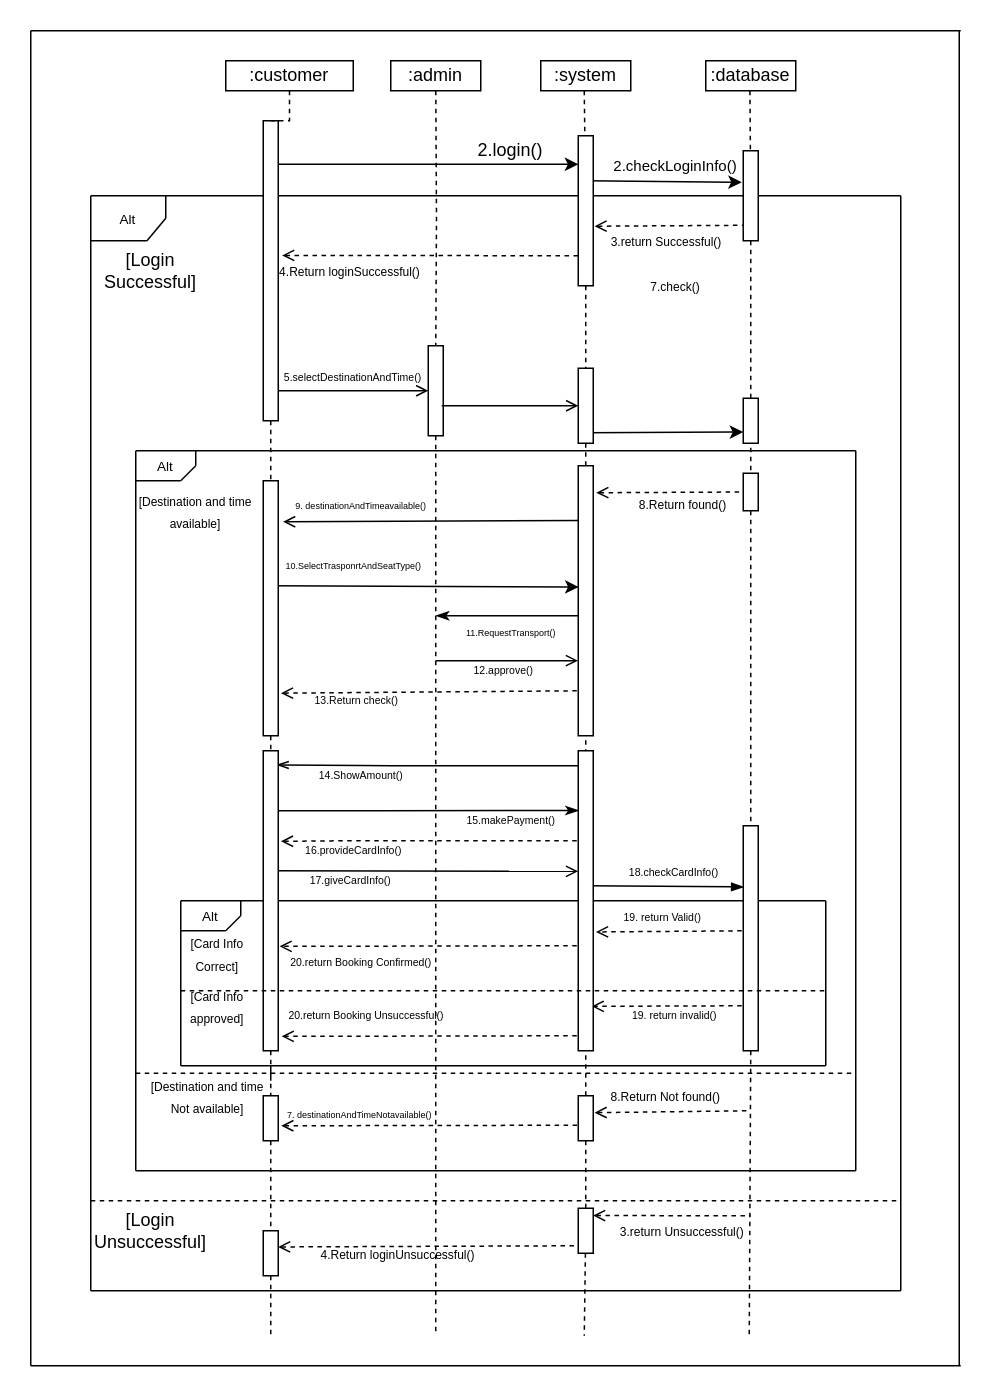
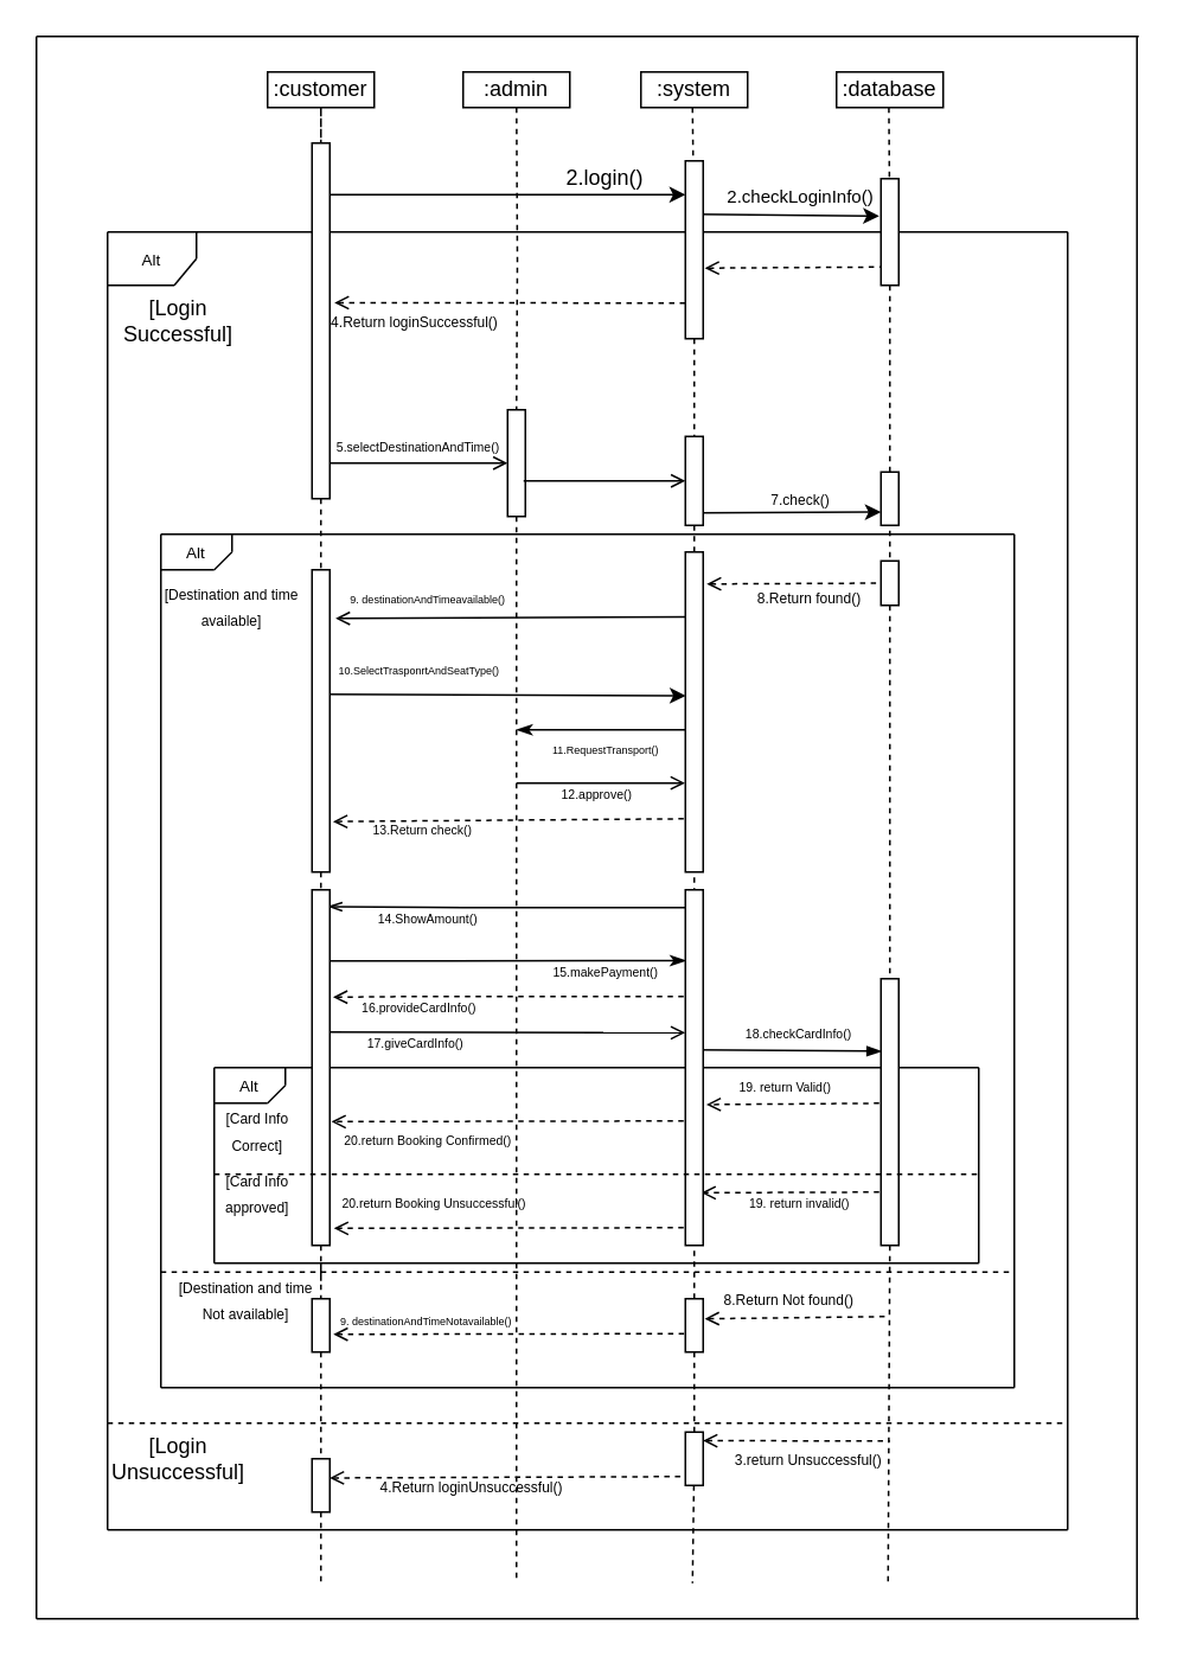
- <mxCell id="5" value=":customer" style="rounded=0;whiteSpace=wrap;html=1;" vertex="1" parent="1"><mxGeometry x="150" y="40" width="85" height="20" as="geometry" /></mxCell>
+ <mxCell id="5" value=":customer" style="rounded=0;whiteSpace=wrap;html=1;" vertex="1" parent="1"><mxGeometry x="150" y="40" width="60" height="20" as="geometry" /></mxCell>
- <mxCell id="19" value="&lt;font style=&quot;font-size: 8px&quot;&gt;3.return Successful()&lt;/font&gt;" style="text;html=1;strokeColor=none;fillColor=none;align=center;verticalAlign=middle;whiteSpace=wrap;rounded=0;" vertex="1" parent="1"><mxGeometry x="403.75" y="150" width="80" height="20" as="geometry" /></mxCell>
- <mxCell id="25" value="&lt;font style=&quot;font-size: 8px&quot;&gt;7.check()&lt;/font&gt;" style="text;html=1;strokeColor=none;fillColor=none;align=center;verticalAlign=middle;whiteSpace=wrap;rounded=0;" vertex="1" parent="1"><mxGeometry x="440" y="180" width="20" height="20" as="geometry" /></mxCell>
+ <mxCell id="25" value="&lt;font style=&quot;font-size: 8px&quot;&gt;7.check()&lt;/font&gt;" style="text;html=1;strokeColor=none;fillColor=none;align=center;verticalAlign=middle;whiteSpace=wrap;rounded=0;" vertex="1" parent="1"><mxGeometry x="440" y="270" width="20" height="20" as="geometry" /></mxCell>
- <mxCell id="86" value="&lt;span style=&quot;font-size: 6px&quot;&gt;7. destinationAndTimeNotavailable()&lt;/span&gt;" style="text;html=1;strokeColor=none;fillColor=none;align=center;verticalAlign=middle;whiteSpace=wrap;rounded=0;" vertex="1" parent="1"><mxGeometry x="177.25" y="740" width="125" as="geometry" /></mxCell>
+ <mxCell id="86" value="&lt;span style=&quot;font-size: 6px&quot;&gt;9. destinationAndTimeNotavailable()&lt;/span&gt;" style="text;html=1;strokeColor=none;fillColor=none;align=center;verticalAlign=middle;whiteSpace=wrap;rounded=0;" vertex="1" parent="1"><mxGeometry x="177.25" y="740" width="125" as="geometry" /></mxCell>
